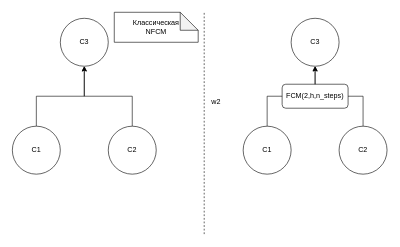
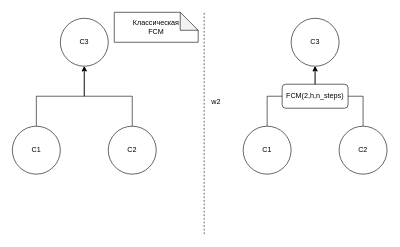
- <mxCell id="8" value="Классическая&lt;br&gt;NFCM" style="shape=note;whiteSpace=wrap;html=1;backgroundOutline=1;darkOpacity=0.05;" vertex="1" parent="1"><mxGeometry x="190" y="20" width="140" height="50" as="geometry" /></mxCell>
+ <mxCell id="8" value="Классическая&lt;br&gt;FCM" style="shape=note;whiteSpace=wrap;html=1;backgroundOutline=1;darkOpacity=0.05;" vertex="1" parent="1"><mxGeometry x="190" y="20" width="140" height="50" as="geometry" /></mxCell>
